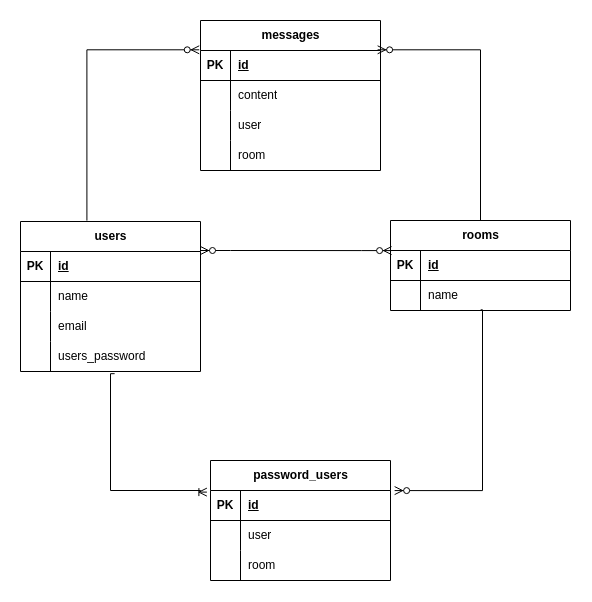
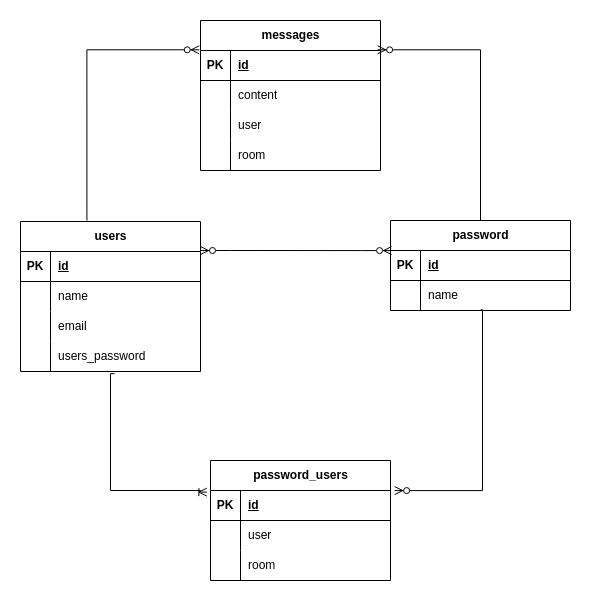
- <mxCell id="15" value="rooms" style="shape=table;startSize=30;container=1;collapsible=1;childLayout=tableLayout;fixedRows=1;rowLines=0;fontStyle=1;align=center;resizeLast=1;html=1;" parent="1" vertex="1"><mxGeometry x="390" y="220" width="180" height="90" as="geometry" /></mxCell>
+ <mxCell id="15" value="password" style="shape=table;startSize=30;container=1;collapsible=1;childLayout=tableLayout;fixedRows=1;rowLines=0;fontStyle=1;align=center;resizeLast=1;html=1;" parent="1" vertex="1"><mxGeometry x="390" y="220" width="180" height="90" as="geometry" /></mxCell>
